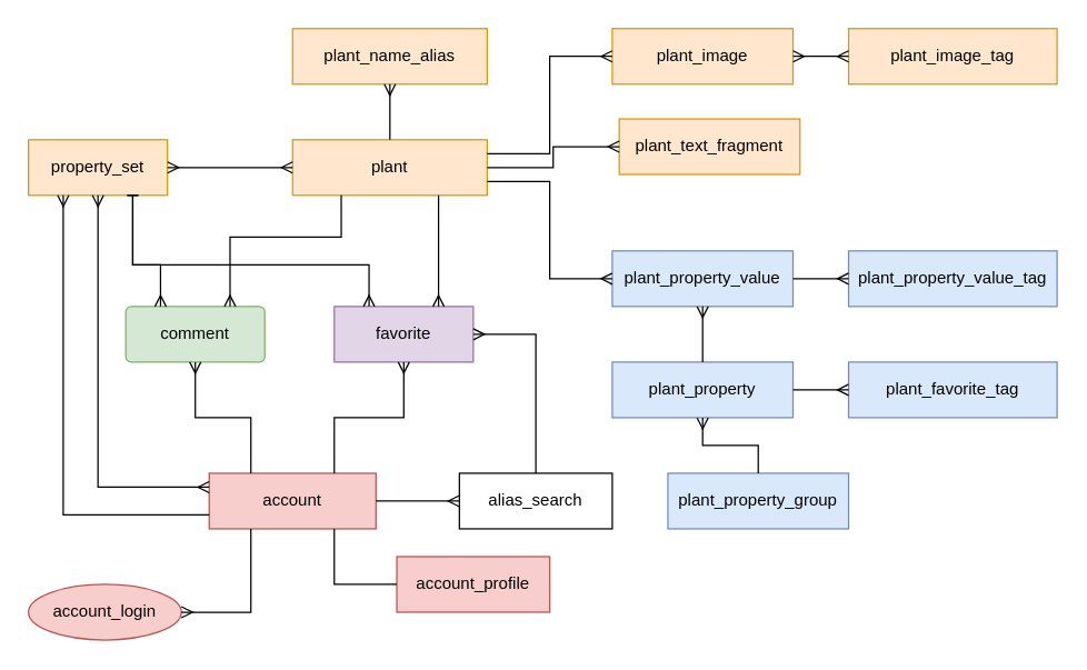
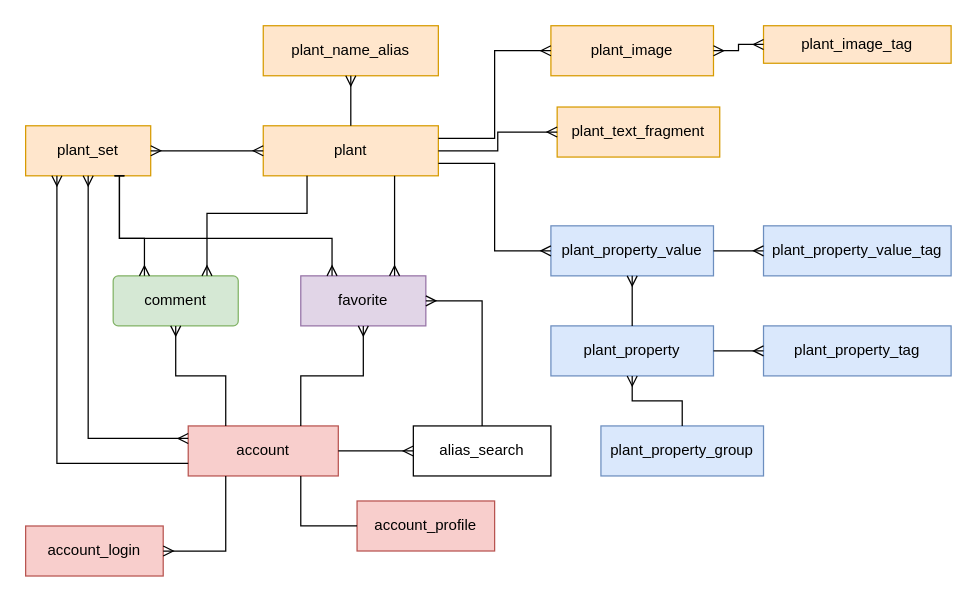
- <mxCell id="6" value="plant_image_tag" style="rounded=0;arcSize=10;whiteSpace=wrap;html=1;align=center;fillColor=#ffe6cc;strokeColor=#d79b00;" parent="1" vertex="1"><mxGeometry x="610" y="20" width="150" height="40" as="geometry" /></mxCell>
+ <mxCell id="6" value="plant_image_tag" style="rounded=0;arcSize=10;whiteSpace=wrap;html=1;align=center;fillColor=#ffe6cc;strokeColor=#d79b00;" parent="1" vertex="1"><mxGeometry x="610" y="20" width="150" height="30" as="geometry" /></mxCell>
- <mxCell id="11" value="property_set" style="rounded=0;arcSize=10;whiteSpace=wrap;html=1;align=center;fillColor=#ffe6cc;strokeColor=#d79b00;" parent="1" vertex="1"><mxGeometry x="20" y="100" width="100" height="40" as="geometry" /></mxCell>
+ <mxCell id="11" value="plant_set" style="rounded=0;arcSize=10;whiteSpace=wrap;html=1;align=center;fillColor=#ffe6cc;strokeColor=#d79b00;" parent="1" vertex="1"><mxGeometry x="20" y="100" width="100" height="40" as="geometry" /></mxCell>
- <mxCell id="30" value="plant_favorite_tag" style="rounded=0;arcSize=10;whiteSpace=wrap;html=1;align=center;fillColor=#dae8fc;strokeColor=#6c8ebf;" parent="1" vertex="1"><mxGeometry x="610" y="260" width="150" height="40" as="geometry" /></mxCell>
+ <mxCell id="30" value="plant_property_tag" style="rounded=0;arcSize=10;whiteSpace=wrap;html=1;align=center;fillColor=#dae8fc;strokeColor=#6c8ebf;" parent="1" vertex="1"><mxGeometry x="610" y="260" width="150" height="40" as="geometry" /></mxCell>
- <mxCell id="35" value="account_login" style="ellipse;arcSize=10;whiteSpace=wrap;html=1;align=center;fillColor=#f8cecc;strokeColor=#b85450;" parent="1" vertex="1"><mxGeometry x="20" y="420" width="110" height="40" as="geometry" /></mxCell>
+ <mxCell id="35" value="account_login" style="rounded=0;arcSize=10;whiteSpace=wrap;html=1;align=center;fillColor=#f8cecc;strokeColor=#b85450;" parent="1" vertex="1"><mxGeometry x="20" y="420" width="110" height="40" as="geometry" /></mxCell>
